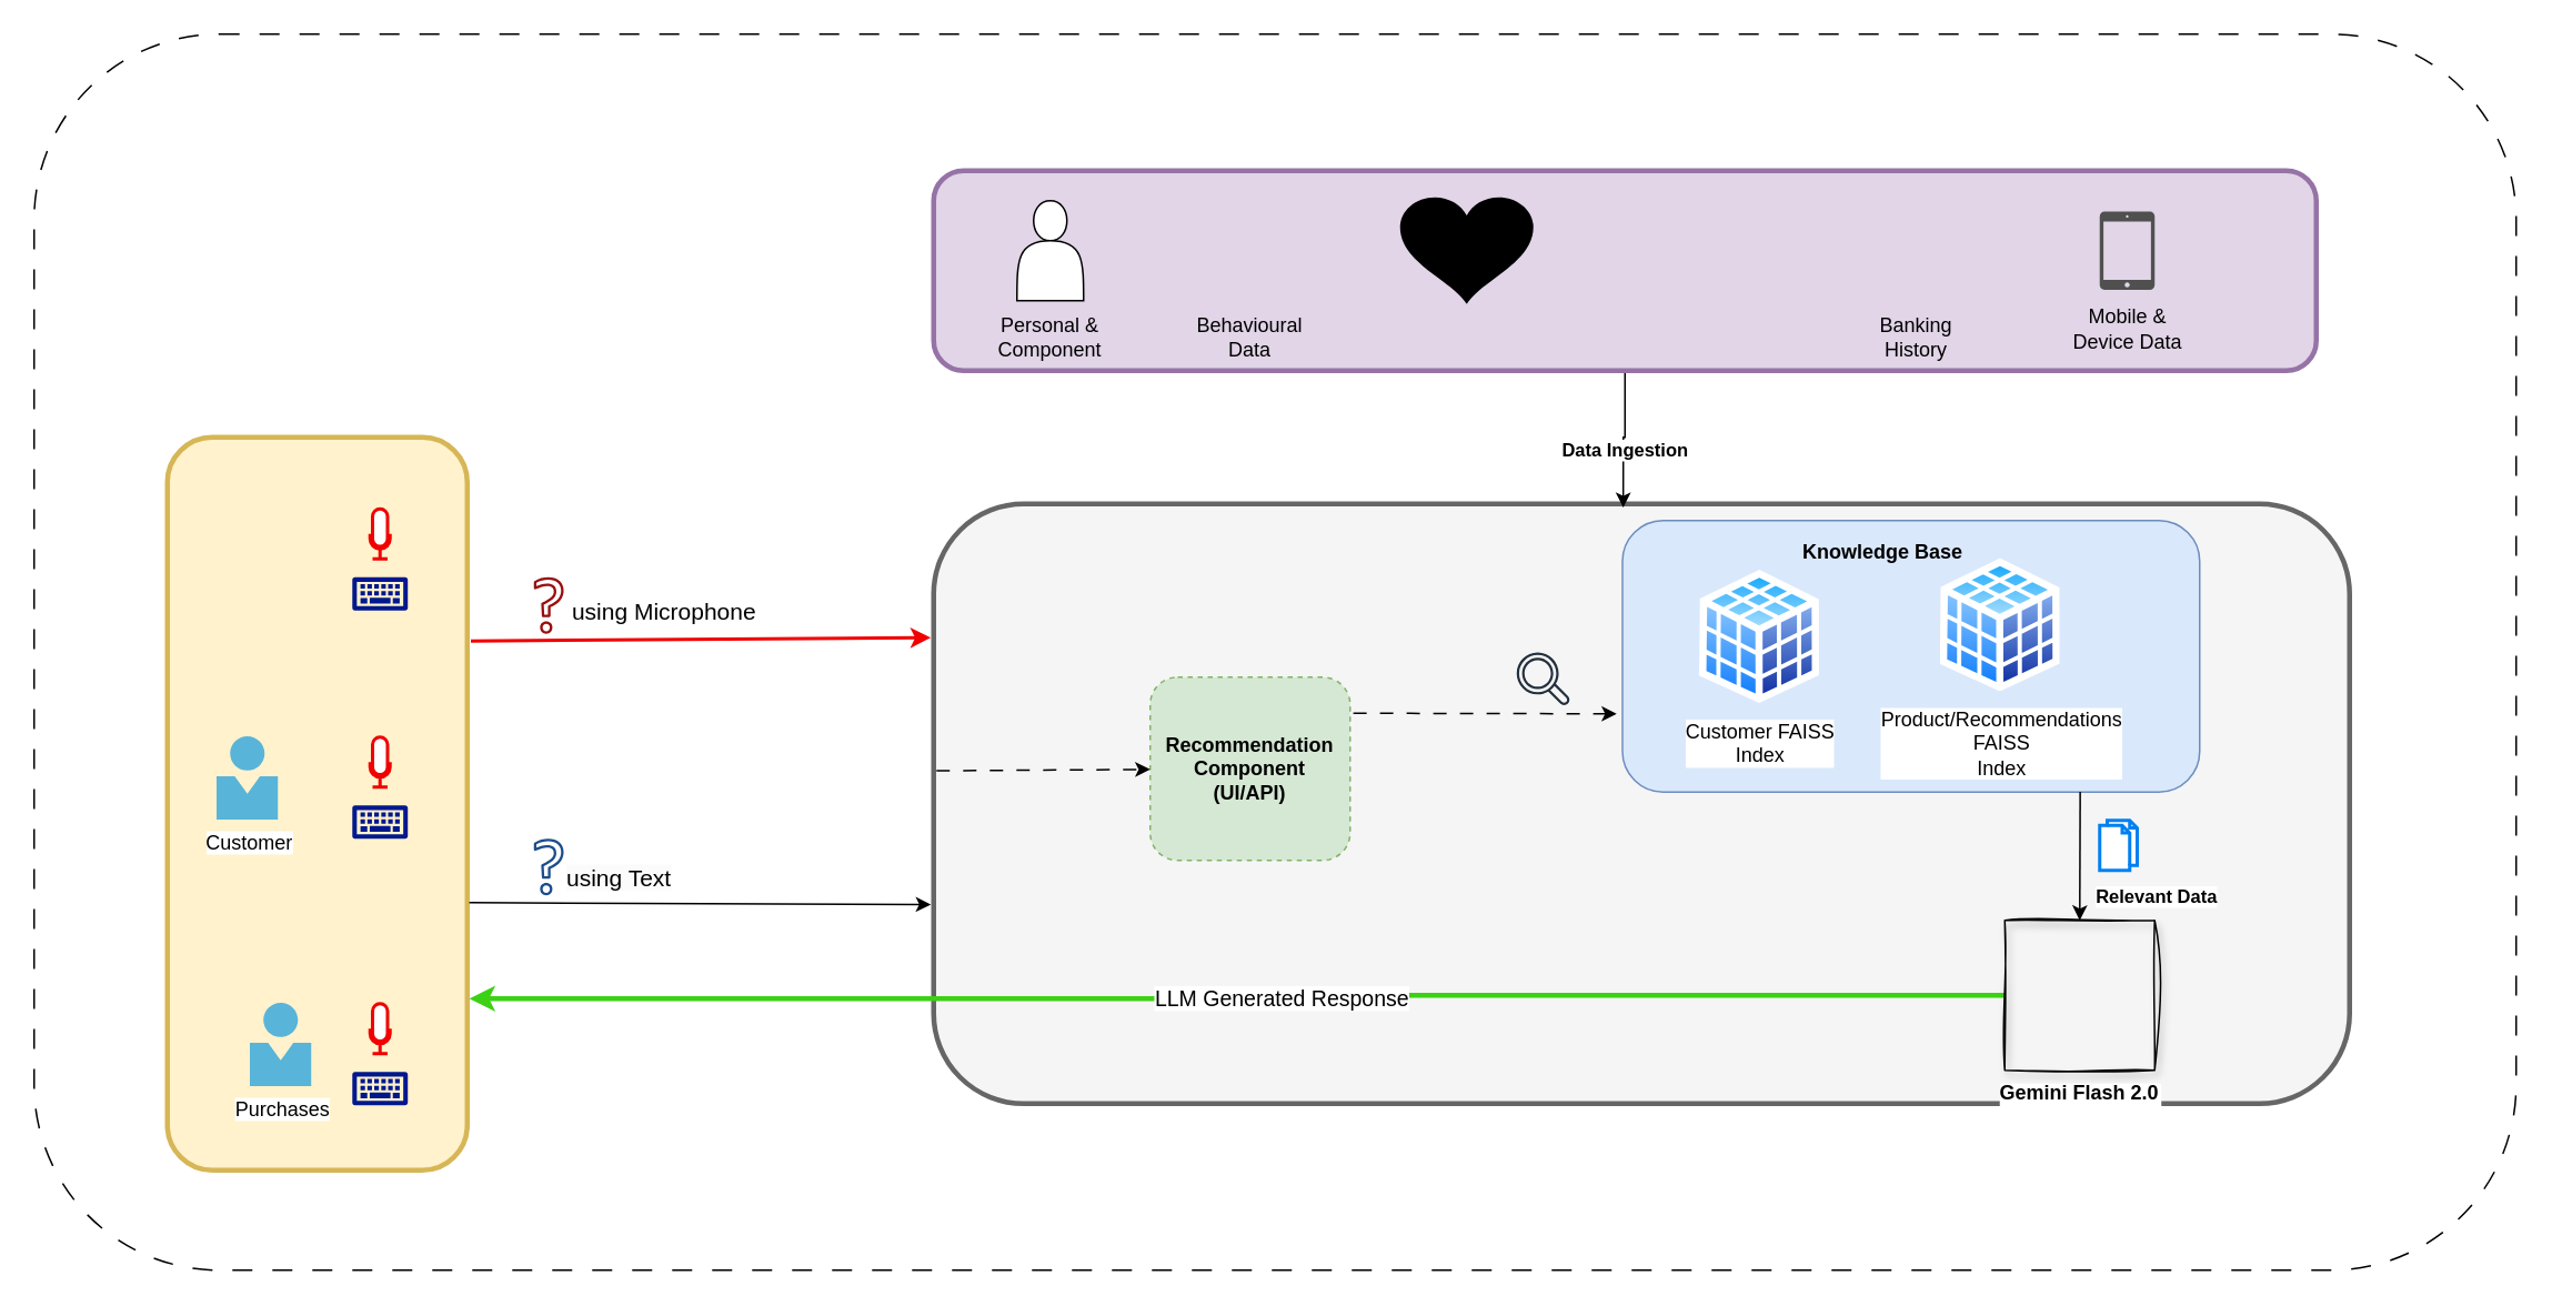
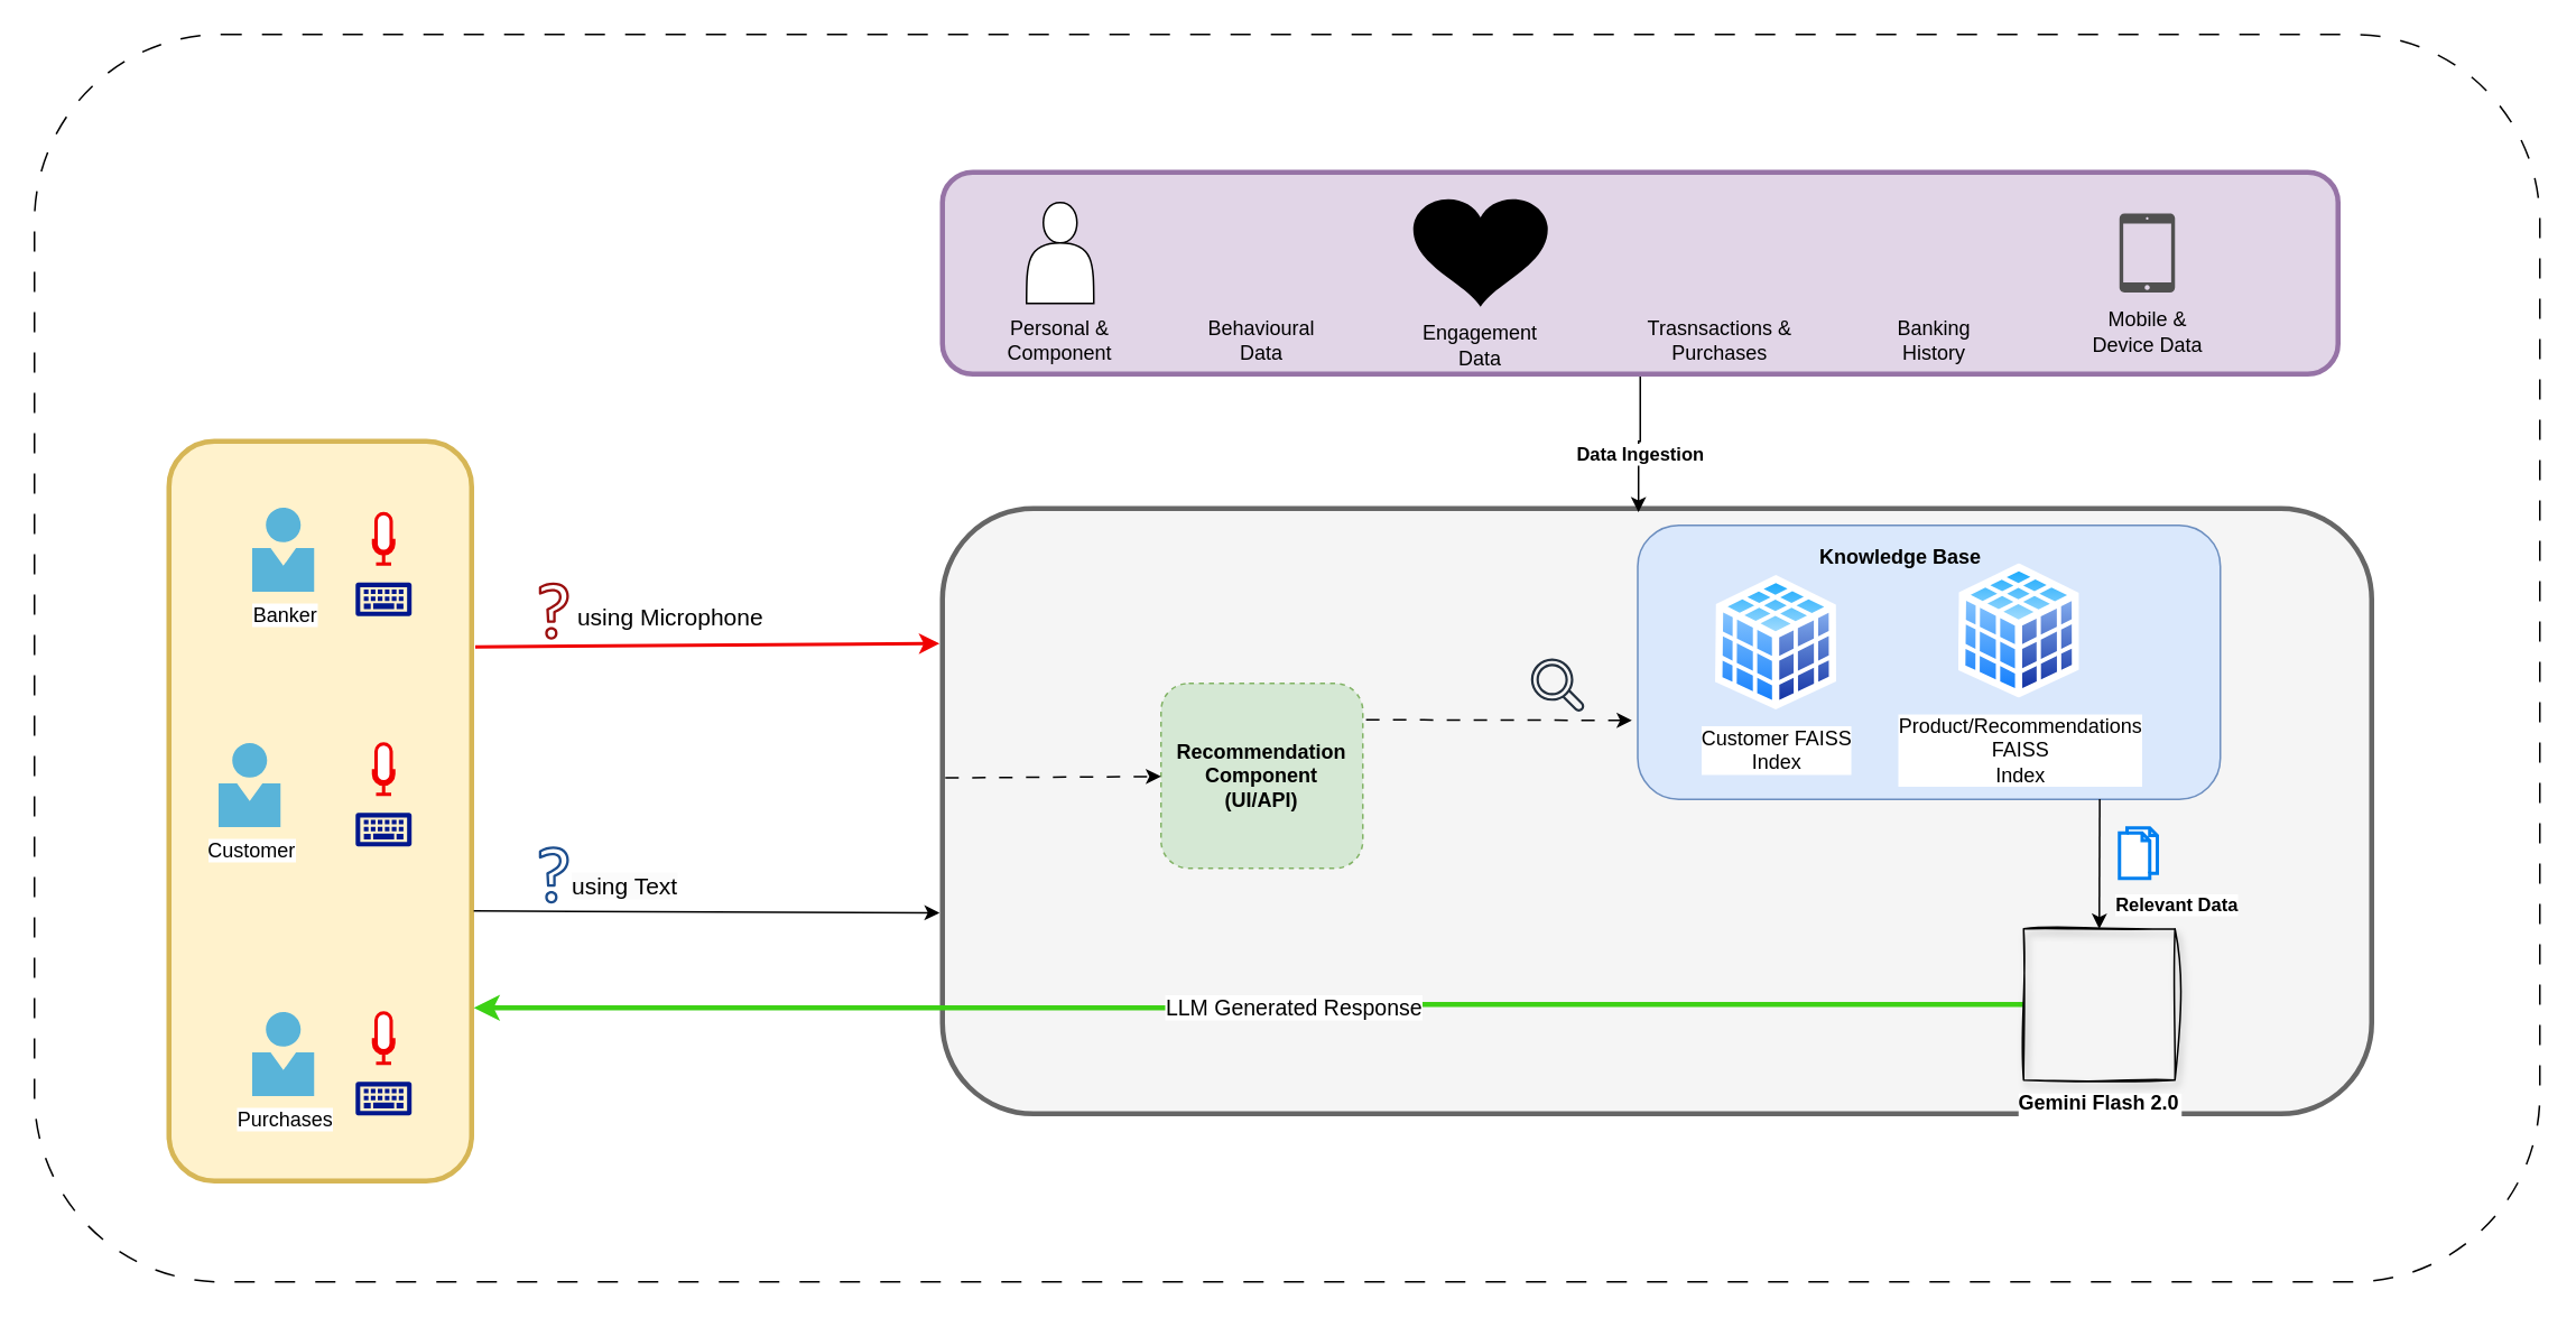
+ <mxCell id="27" value="Trasnsactions &amp;amp;&lt;br&gt;&lt;div&gt;Purchases&lt;/div&gt;" style="text;html=1;align=center;verticalAlign=middle;whiteSpace=wrap;rounded=0;" parent="1" vertex="1"><mxGeometry x="973.5" y="186.75" width="96.5" height="30" as="geometry" /></mxCell>
+ <mxCell id="26" value="Engagement&lt;br&gt;Data" style="text;html=1;align=center;verticalAlign=middle;whiteSpace=wrap;rounded=0;" parent="1" vertex="1"><mxGeometry x="840" y="190" width="80" height="30" as="geometry" /></mxCell>
+ <mxCell id="5" value="Banker" style="image;sketch=0;aspect=fixed;html=1;points=[];align=center;fontSize=12;image=img/lib/mscae/Person.svg;" parent="1" vertex="1"><mxGeometry x="150" y="302" width="37" height="50" as="geometry" /></mxCell>
